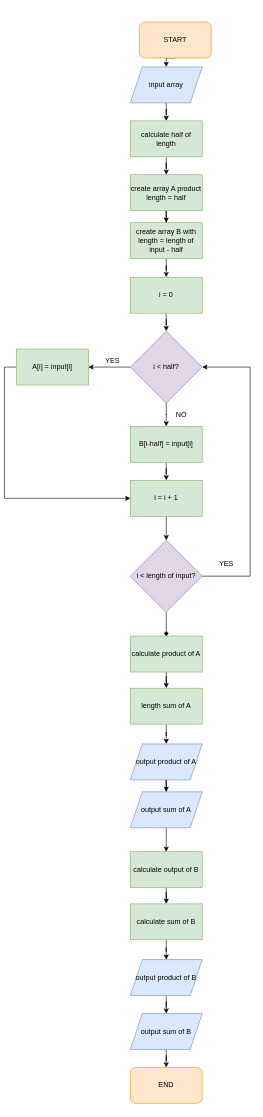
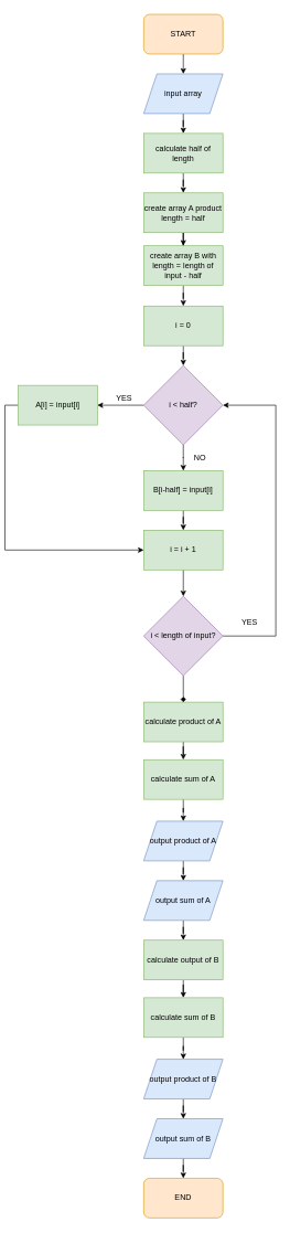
- <mxCell id="3" value="START" style="rounded=1;whiteSpace=wrap;html=1;fillColor=#ffe6cc;strokeColor=#d79b00;" parent="1" vertex="1"><mxGeometry x="225" y="35" width="120" height="60" as="geometry" /></mxCell>
+ <mxCell id="3" value="START" style="rounded=1;whiteSpace=wrap;html=1;fillColor=#ffe6cc;strokeColor=#d79b00;" parent="1" vertex="1"><mxGeometry x="210" y="20" width="120" height="60" as="geometry" /></mxCell>
- <mxCell id="24" value="length sum of A" style="rounded=0;whiteSpace=wrap;html=1;fillColor=#d5e8d4;strokeColor=#82b366;" parent="1" vertex="1"><mxGeometry x="210" y="1147" width="120" height="60" as="geometry" /></mxCell>
+ <mxCell id="24" value="calculate sum of A" style="rounded=0;whiteSpace=wrap;html=1;fillColor=#d5e8d4;strokeColor=#82b366;" parent="1" vertex="1"><mxGeometry x="210" y="1147" width="120" height="60" as="geometry" /></mxCell>
- <mxCell id="37" value="output sum of A" style="shape=parallelogram;perimeter=parallelogramPerimeter;whiteSpace=wrap;html=1;fixedSize=1;fillColor=#dae8fc;strokeColor=#6c8ebf;" vertex="1" parent="1"><mxGeometry x="210" y="1320" width="120" height="60" as="geometry" /></mxCell>
+ <mxCell id="37" value="output sum of A" style="shape=parallelogram;perimeter=parallelogramPerimeter;whiteSpace=wrap;html=1;fixedSize=1;fillColor=#dae8fc;strokeColor=#6c8ebf;" vertex="1" parent="1"><mxGeometry x="210" y="1330" width="120" height="60" as="geometry" /></mxCell>
